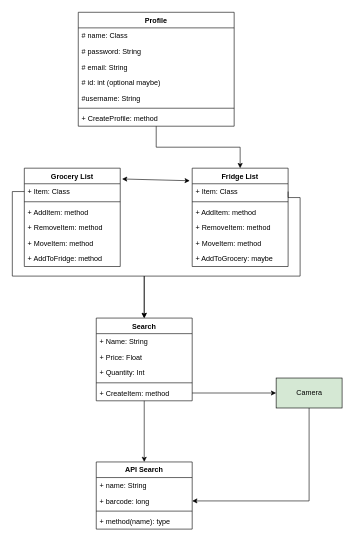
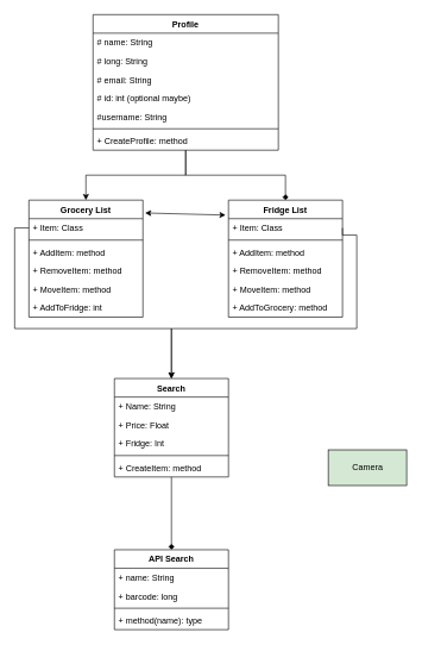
- <mxCell id="5" value="# name: Class&#10;" style="text;strokeColor=none;fillColor=none;align=left;verticalAlign=top;spacingLeft=4;spacingRight=4;overflow=hidden;rotatable=0;points=[[0,0.5],[1,0.5]];portConstraint=eastwest;" vertex="1" parent="4"><mxGeometry y="26" width="260" height="26" as="geometry" /></mxCell>
+ <mxCell id="5" value="# name: String&#10;" style="text;strokeColor=none;fillColor=none;align=left;verticalAlign=top;spacingLeft=4;spacingRight=4;overflow=hidden;rotatable=0;points=[[0,0.5],[1,0.5]];portConstraint=eastwest;" vertex="1" parent="4"><mxGeometry y="26" width="260" height="26" as="geometry" /></mxCell>
- <mxCell id="6" value="# password: String&#10;&#10;" style="text;strokeColor=none;fillColor=none;align=left;verticalAlign=top;spacingLeft=4;spacingRight=4;overflow=hidden;rotatable=0;points=[[0,0.5],[1,0.5]];portConstraint=eastwest;" vertex="1" parent="4"><mxGeometry y="52" width="260" height="26" as="geometry" /></mxCell>
+ <mxCell id="6" value="# long: String&#10;&#10;" style="text;strokeColor=none;fillColor=none;align=left;verticalAlign=top;spacingLeft=4;spacingRight=4;overflow=hidden;rotatable=0;points=[[0,0.5],[1,0.5]];portConstraint=eastwest;" vertex="1" parent="4"><mxGeometry y="52" width="260" height="26" as="geometry" /></mxCell>
+ <mxCell id="2" style="edgeStyle=orthogonalEdgeStyle;rounded=0;orthogonalLoop=1;jettySize=auto;html=1;entryX=0.5;entryY=0;entryDx=0;entryDy=0;" edge="1" parent="1" source="4" target="12"><mxGeometry relative="1" as="geometry" /></mxCell>
- <mxCell id="3" style="edgeStyle=orthogonalEdgeStyle;rounded=0;orthogonalLoop=1;jettySize=auto;html=1;" edge="1" parent="1" source="4" target="28"><mxGeometry relative="1" as="geometry" /></mxCell>
+ <mxCell id="3" style="edgeStyle=orthogonalEdgeStyle;rounded=0;orthogonalLoop=1;jettySize=auto;html=1;endArrow=diamond;" edge="1" parent="1" source="4" target="28"><mxGeometry relative="1" as="geometry" /></mxCell>
- <mxCell id="18" value="+ AddToFridge: method" style="text;strokeColor=none;fillColor=none;align=left;verticalAlign=top;spacingLeft=4;spacingRight=4;overflow=hidden;rotatable=0;points=[[0,0.5],[1,0.5]];portConstraint=eastwest;" vertex="1" parent="12"><mxGeometry y="138" width="160" height="26" as="geometry" /></mxCell>
+ <mxCell id="18" value="+ AddToFridge: int" style="text;strokeColor=none;fillColor=none;align=left;verticalAlign=top;spacingLeft=4;spacingRight=4;overflow=hidden;rotatable=0;points=[[0,0.5],[1,0.5]];portConstraint=eastwest;" vertex="1" parent="12"><mxGeometry y="138" width="160" height="26" as="geometry" /></mxCell>
- <mxCell id="34" value="+ AddToGrocery: maybe" style="text;strokeColor=none;fillColor=none;align=left;verticalAlign=top;spacingLeft=4;spacingRight=4;overflow=hidden;rotatable=0;points=[[0,0.5],[1,0.5]];portConstraint=eastwest;" vertex="1" parent="28"><mxGeometry y="138" width="160" height="26" as="geometry" /></mxCell>
+ <mxCell id="34" value="+ AddToGrocery: method" style="text;strokeColor=none;fillColor=none;align=left;verticalAlign=top;spacingLeft=4;spacingRight=4;overflow=hidden;rotatable=0;points=[[0,0.5],[1,0.5]];portConstraint=eastwest;" vertex="1" parent="28"><mxGeometry y="138" width="160" height="26" as="geometry" /></mxCell>
- <mxCell id="23" value="+ Quantity: Int" style="text;strokeColor=none;fillColor=none;align=left;verticalAlign=top;spacingLeft=4;spacingRight=4;overflow=hidden;rotatable=0;points=[[0,0.5],[1,0.5]];portConstraint=eastwest;" vertex="1" parent="20"><mxGeometry y="78" width="160" height="26" as="geometry" /></mxCell>
+ <mxCell id="23" value="+ Fridge: Int" style="text;strokeColor=none;fillColor=none;align=left;verticalAlign=top;spacingLeft=4;spacingRight=4;overflow=hidden;rotatable=0;points=[[0,0.5],[1,0.5]];portConstraint=eastwest;" vertex="1" parent="20"><mxGeometry y="78" width="160" height="26" as="geometry" /></mxCell>
- <mxCell id="38" style="edgeStyle=orthogonalEdgeStyle;rounded=0;orthogonalLoop=1;jettySize=auto;html=1;entryX=0;entryY=0.5;entryDx=0;entryDy=0;" edge="1" parent="1" source="25" target="37"><mxGeometry relative="1" as="geometry" /></mxCell>
- <mxCell id="19" style="edgeStyle=orthogonalEdgeStyle;rounded=0;orthogonalLoop=1;jettySize=auto;html=1;entryX=0.5;entryY=0;entryDx=0;entryDy=0;" edge="1" parent="1" source="20" target="39"><mxGeometry relative="1" as="geometry" /></mxCell>
+ <mxCell id="19" style="edgeStyle=orthogonalEdgeStyle;rounded=0;orthogonalLoop=1;jettySize=auto;html=1;entryX=0.5;entryY=0;entryDx=0;entryDy=0;endArrow=diamond;" edge="1" parent="1" source="20" target="39"><mxGeometry relative="1" as="geometry" /></mxCell>
- <mxCell id="36" style="edgeStyle=orthogonalEdgeStyle;rounded=0;orthogonalLoop=1;jettySize=auto;html=1;entryX=1;entryY=0.5;entryDx=0;entryDy=0;" edge="1" parent="1" source="37" target="41"><mxGeometry relative="1" as="geometry" /></mxCell>
